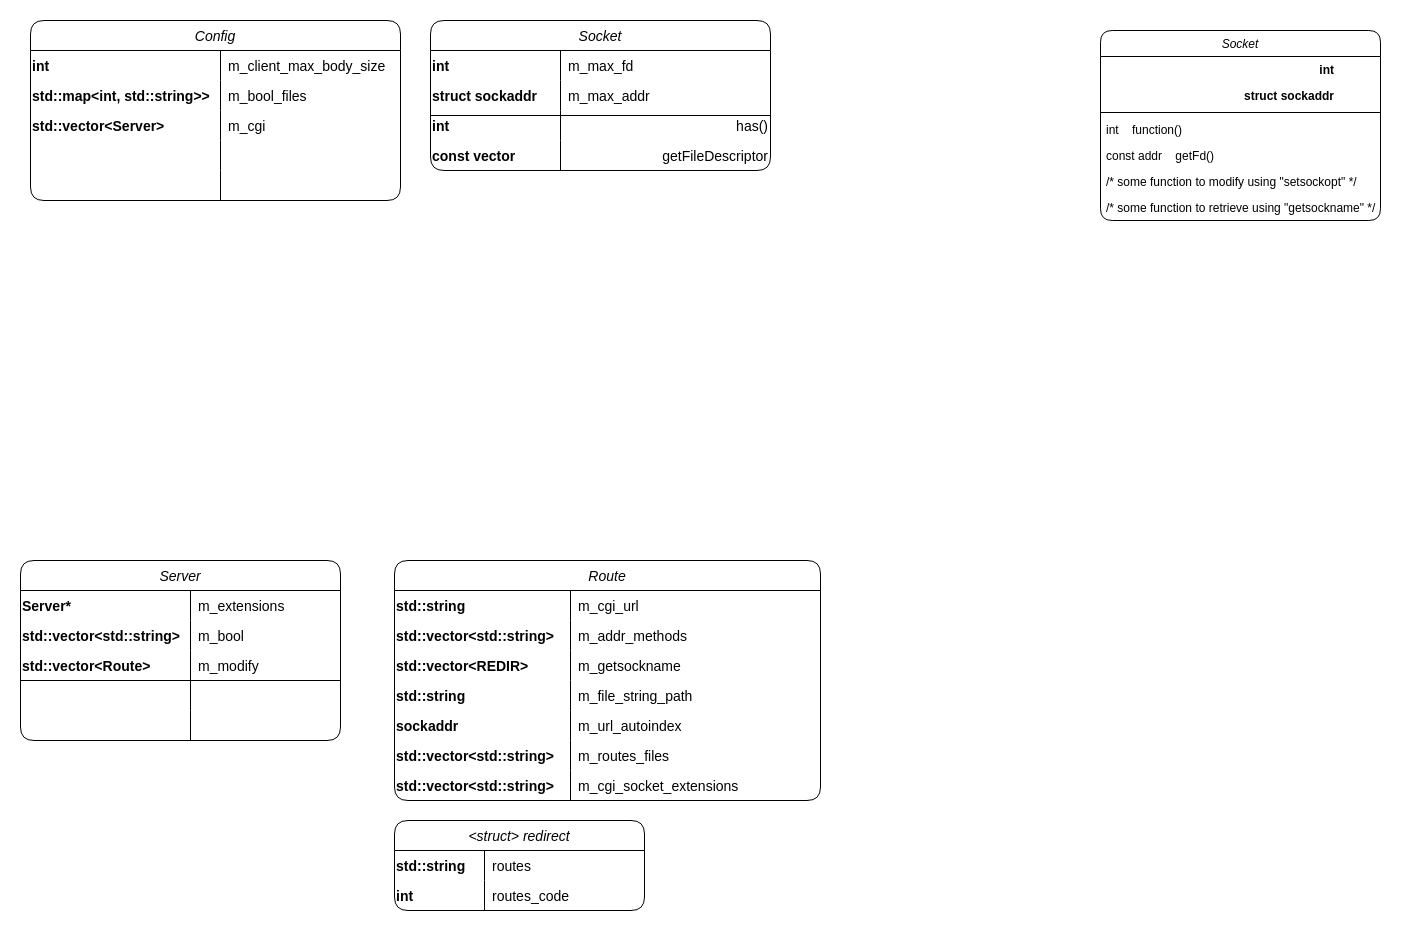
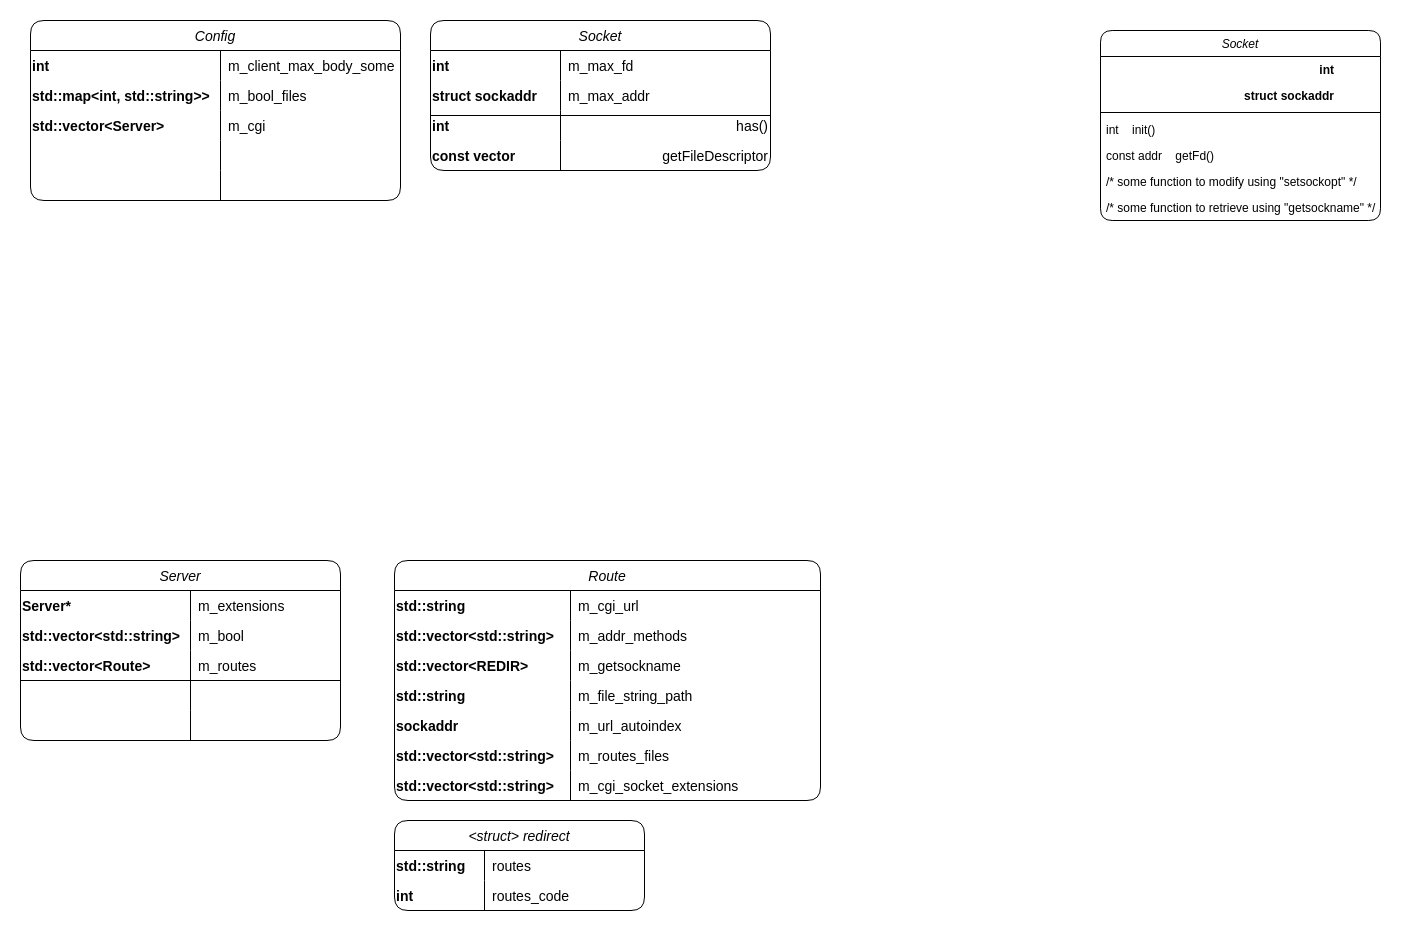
- <mxCell id="31" value="m_client_max_body_size" style="shape=partialRectangle;connectable=0;fillColor=none;top=0;left=0;bottom=0;right=0;align=left;spacingLeft=6;overflow=hidden;rounded=1;labelBackgroundColor=none;strokeColor=default;fontSize=14;" parent="29" vertex="1"><mxGeometry x="190" width="180" height="30" as="geometry"><mxRectangle width="180" height="30" as="alternateBounds" /></mxGeometry></mxCell>
+ <mxCell id="31" value="m_client_max_body_some" style="shape=partialRectangle;connectable=0;fillColor=none;top=0;left=0;bottom=0;right=0;align=left;spacingLeft=6;overflow=hidden;rounded=1;labelBackgroundColor=none;strokeColor=default;fontSize=14;" parent="29" vertex="1"><mxGeometry x="190" width="180" height="30" as="geometry"><mxRectangle width="180" height="30" as="alternateBounds" /></mxGeometry></mxCell>
- <mxCell id="8" value="int    function()" style="text;align=left;verticalAlign=top;spacingLeft=4;spacingRight=4;overflow=hidden;rotatable=0;points=[[0,0.5],[1,0.5]];portConstraint=eastwest;" parent="2" vertex="1"><mxGeometry y="86" width="280" height="26" as="geometry" /></mxCell>
+ <mxCell id="8" value="int    init()" style="text;align=left;verticalAlign=top;spacingLeft=4;spacingRight=4;overflow=hidden;rotatable=0;points=[[0,0.5],[1,0.5]];portConstraint=eastwest;" parent="2" vertex="1"><mxGeometry y="86" width="280" height="26" as="geometry" /></mxCell>
- <mxCell id="21" value="m_modify" style="shape=partialRectangle;connectable=0;fillColor=none;top=0;left=0;bottom=0;right=0;align=left;spacingLeft=6;overflow=hidden;rounded=1;labelBackgroundColor=none;fontSize=14;" parent="19" vertex="1"><mxGeometry x="170" width="150" height="30" as="geometry"><mxRectangle width="150" height="30" as="alternateBounds" /></mxGeometry></mxCell>
+ <mxCell id="21" value="m_routes" style="shape=partialRectangle;connectable=0;fillColor=none;top=0;left=0;bottom=0;right=0;align=left;spacingLeft=6;overflow=hidden;rounded=1;labelBackgroundColor=none;fontSize=14;" parent="19" vertex="1"><mxGeometry x="170" width="150" height="30" as="geometry"><mxRectangle width="150" height="30" as="alternateBounds" /></mxGeometry></mxCell>
